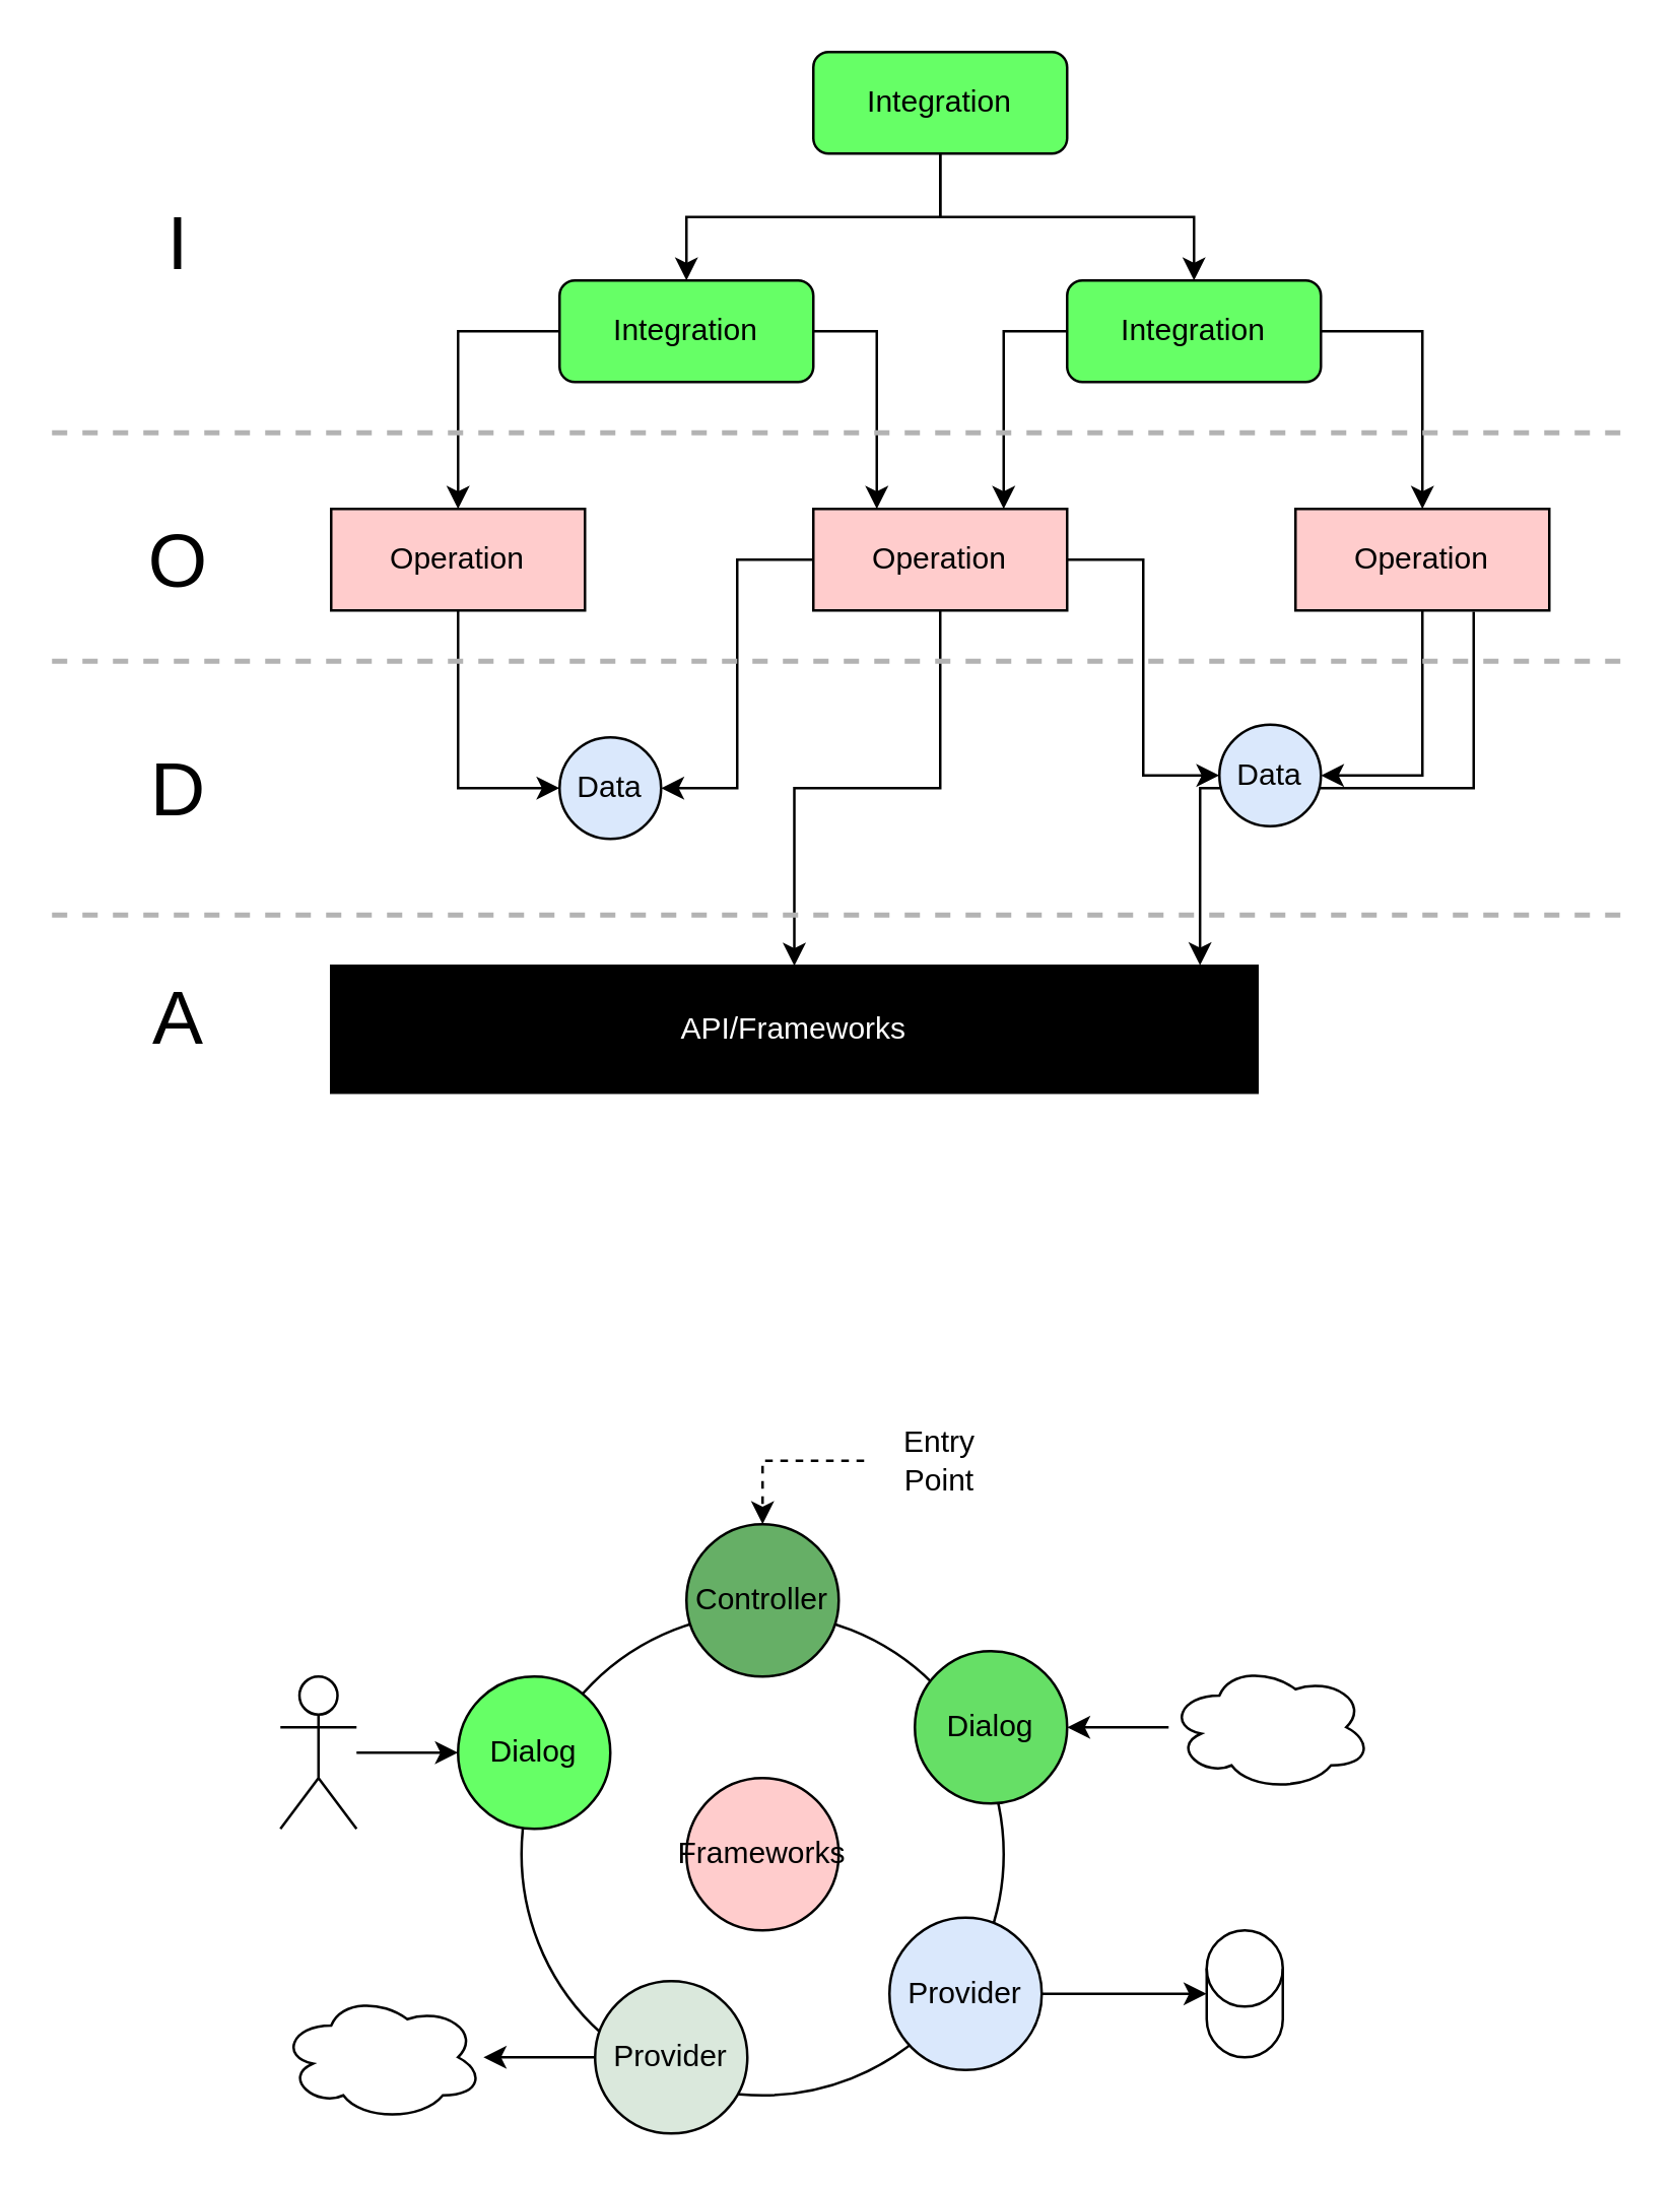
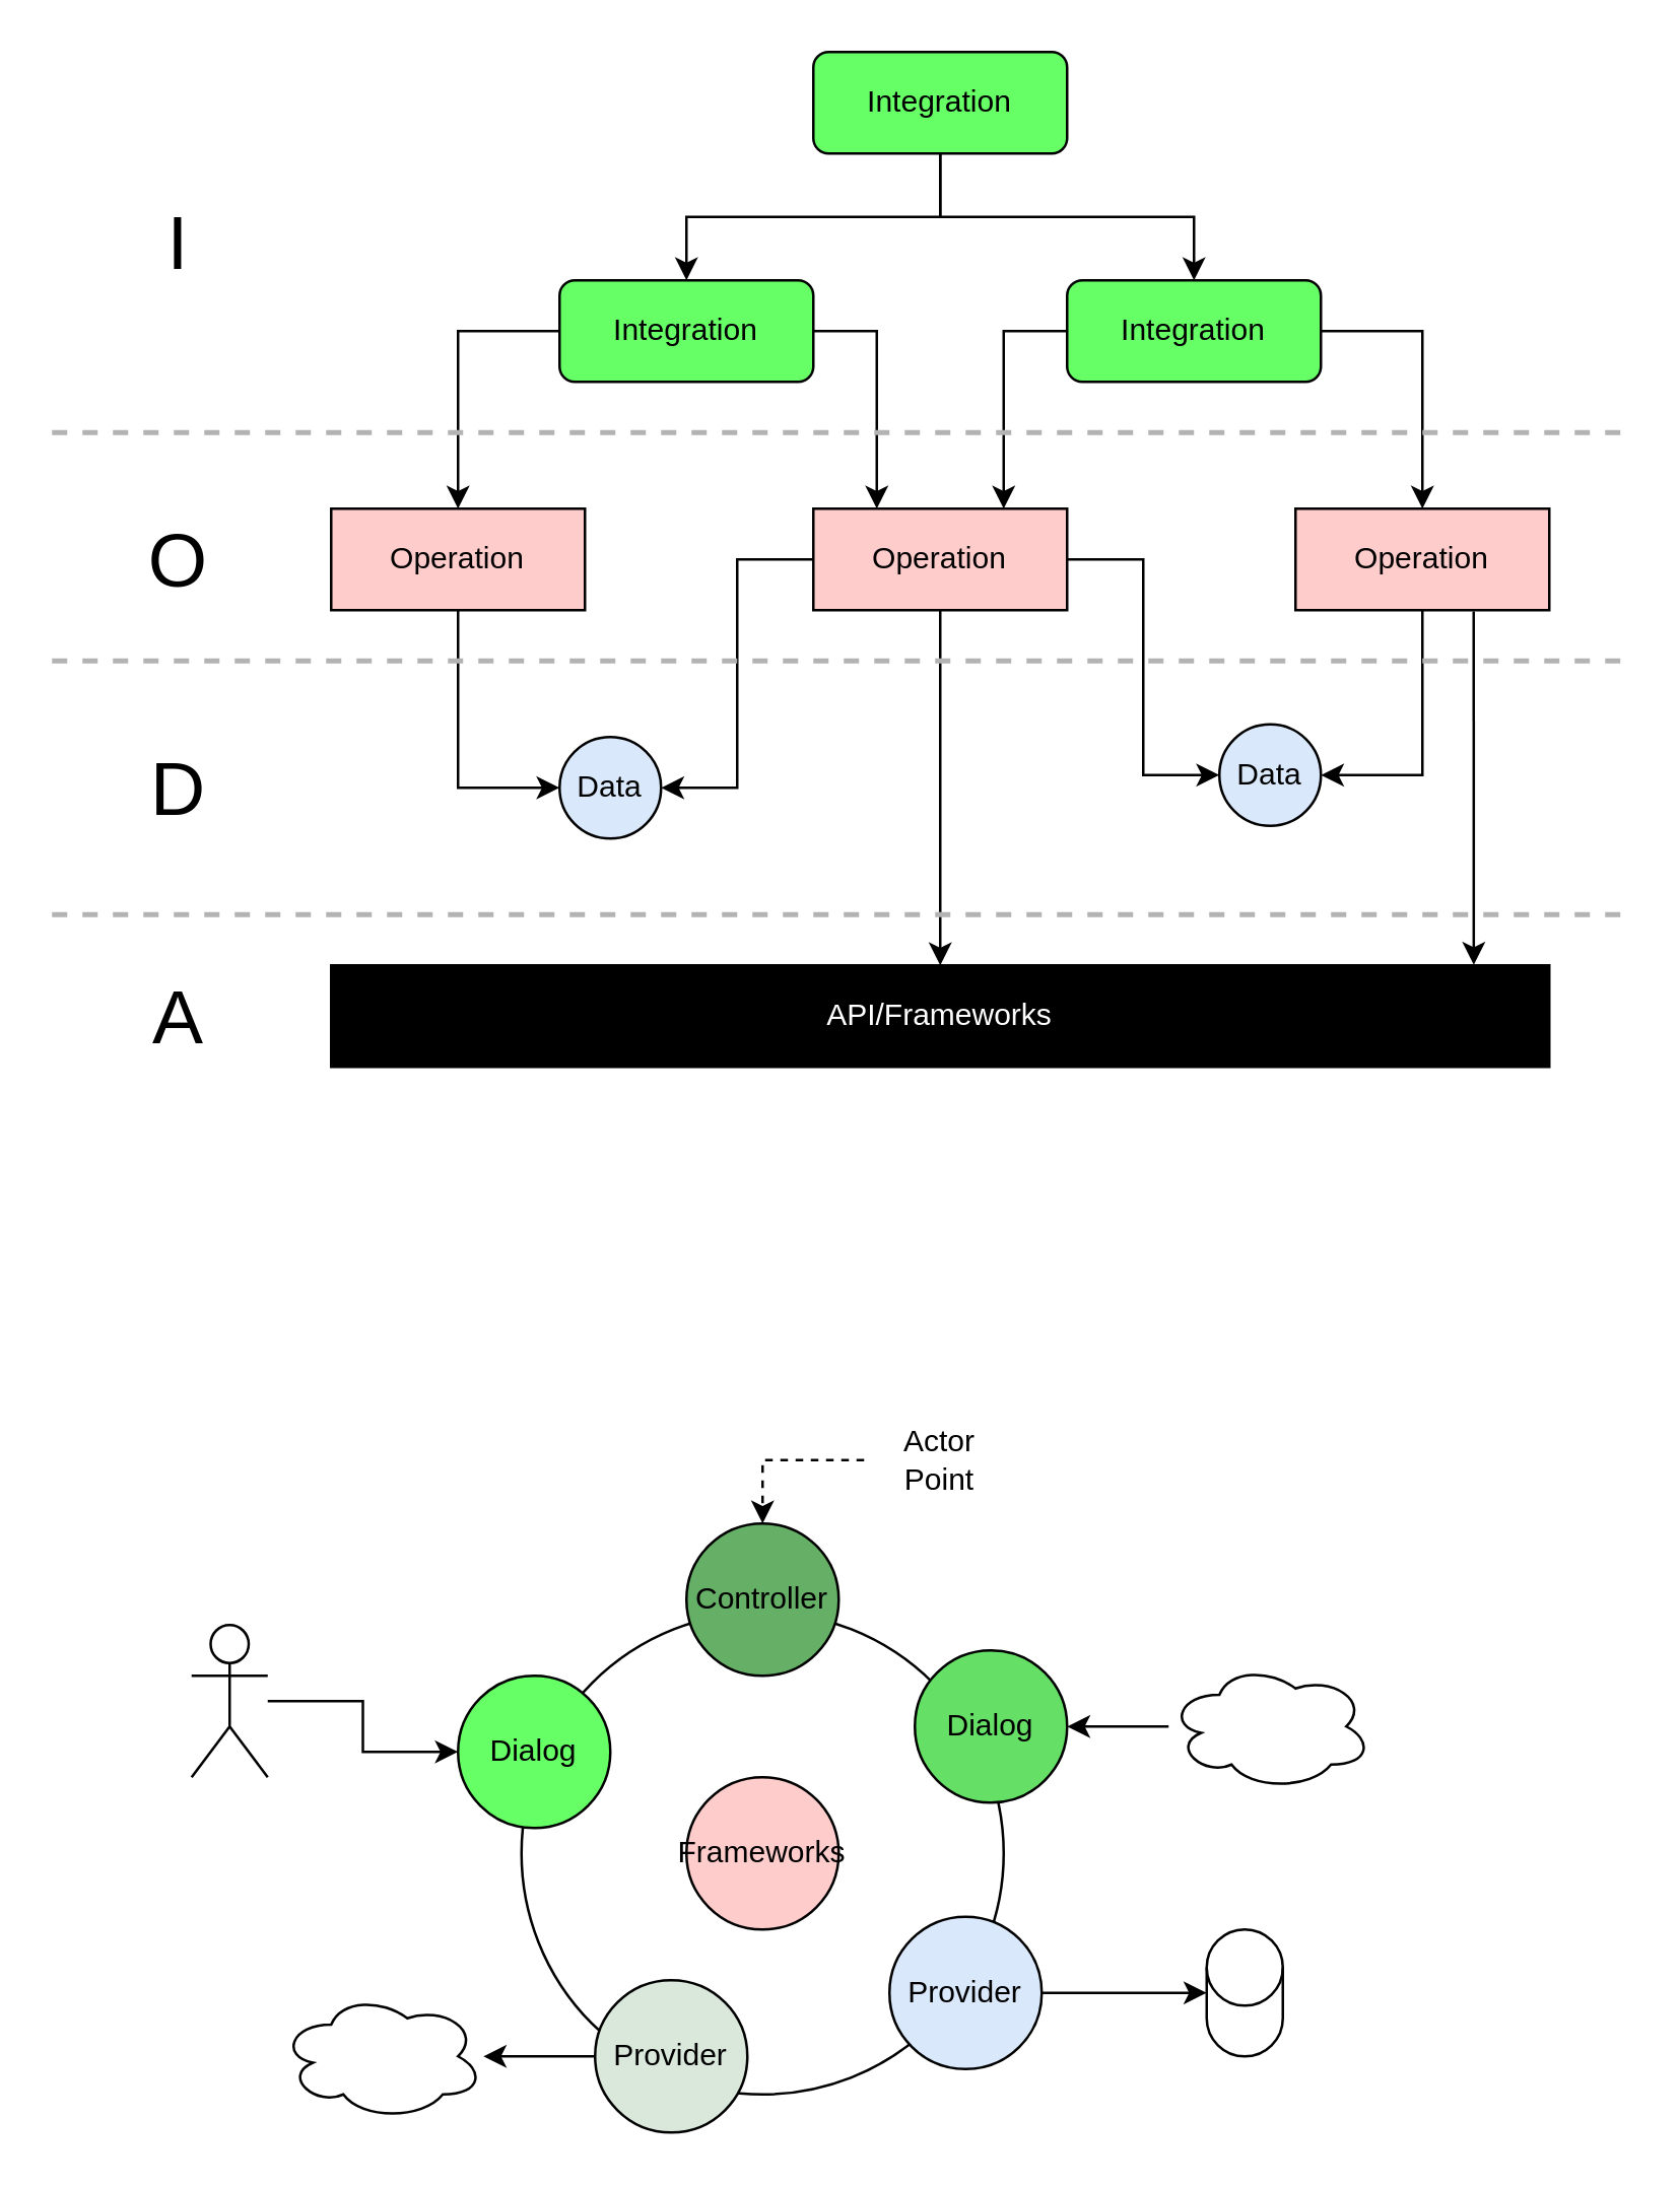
- <mxCell id="23" value="API/Frameworks" style="rounded=0;whiteSpace=wrap;html=1;fillColor=#000000;fontColor=#FFFFFF;" vertex="1" parent="1"><mxGeometry x="130" y="380" width="365" height="50" as="geometry" /></mxCell>
+ <mxCell id="23" value="API/Frameworks" style="rounded=0;whiteSpace=wrap;html=1;fillColor=#000000;fontColor=#FFFFFF;" vertex="1" parent="1"><mxGeometry x="130" y="380" width="480" height="40" as="geometry" /></mxCell>
- <mxCell id="47" value="Entry Point" style="text;html=1;strokeColor=none;fillColor=none;align=center;verticalAlign=middle;whiteSpace=wrap;rounded=0;" vertex="1" parent="1"><mxGeometry x="340" y="560" width="60" height="30" as="geometry" /></mxCell>
+ <mxCell id="47" value="Actor Point" style="text;html=1;strokeColor=none;fillColor=none;align=center;verticalAlign=middle;whiteSpace=wrap;rounded=0;" vertex="1" parent="1"><mxGeometry x="340" y="560" width="60" height="30" as="geometry" /></mxCell>
- <mxCell id="38" value="Actor" style="shape=umlActor;verticalLabelPosition=bottom;verticalAlign=top;html=1;outlineConnect=0;fontColor=#ffffff;" vertex="1" parent="1"><mxGeometry x="110" y="660" width="30" height="60" as="geometry" /></mxCell>
+ <mxCell id="38" value="Actor" style="shape=umlActor;verticalLabelPosition=bottom;verticalAlign=top;html=1;outlineConnect=0;fontColor=#ffffff;" vertex="1" parent="1"><mxGeometry x="75" y="640" width="30" height="60" as="geometry" /></mxCell>
